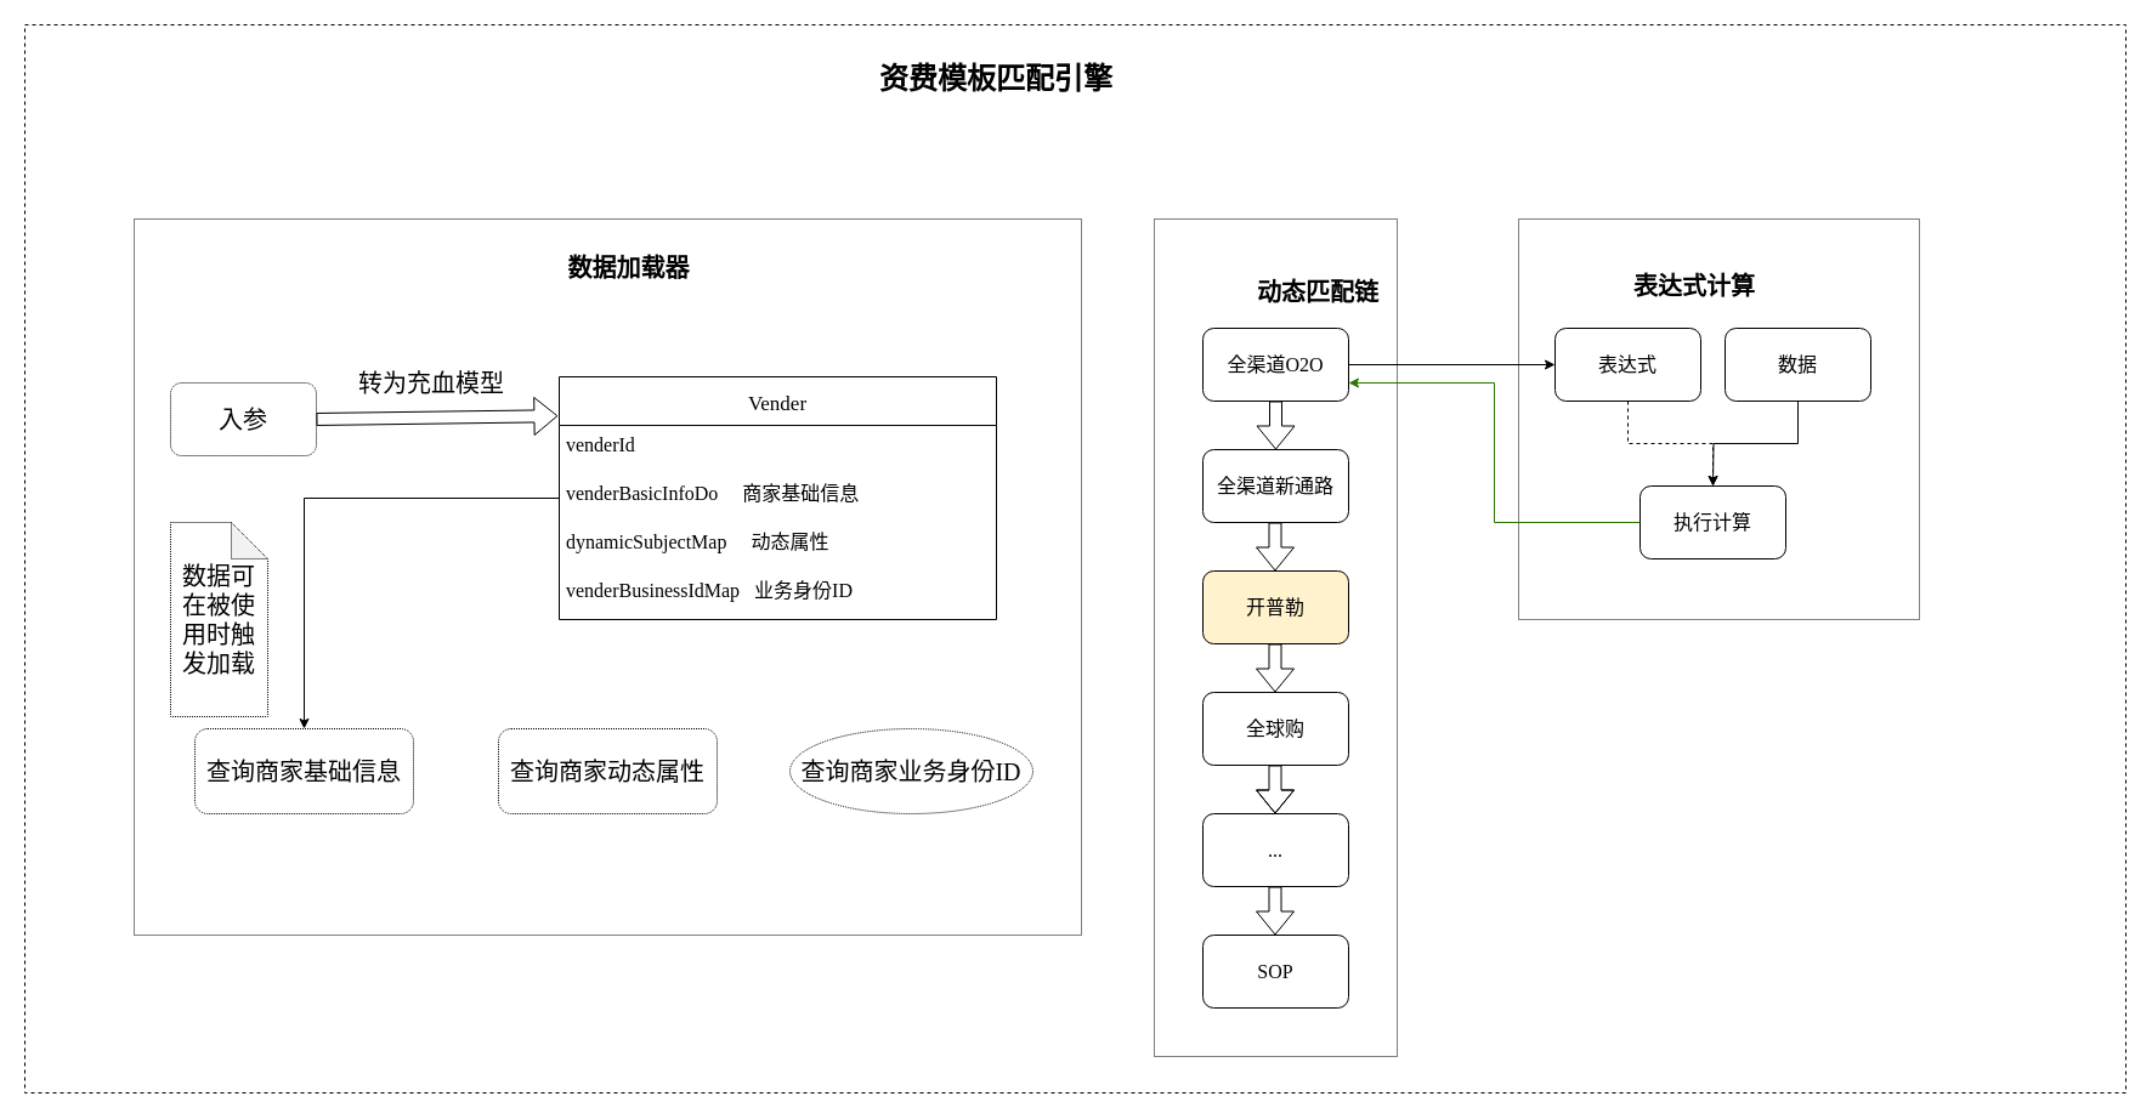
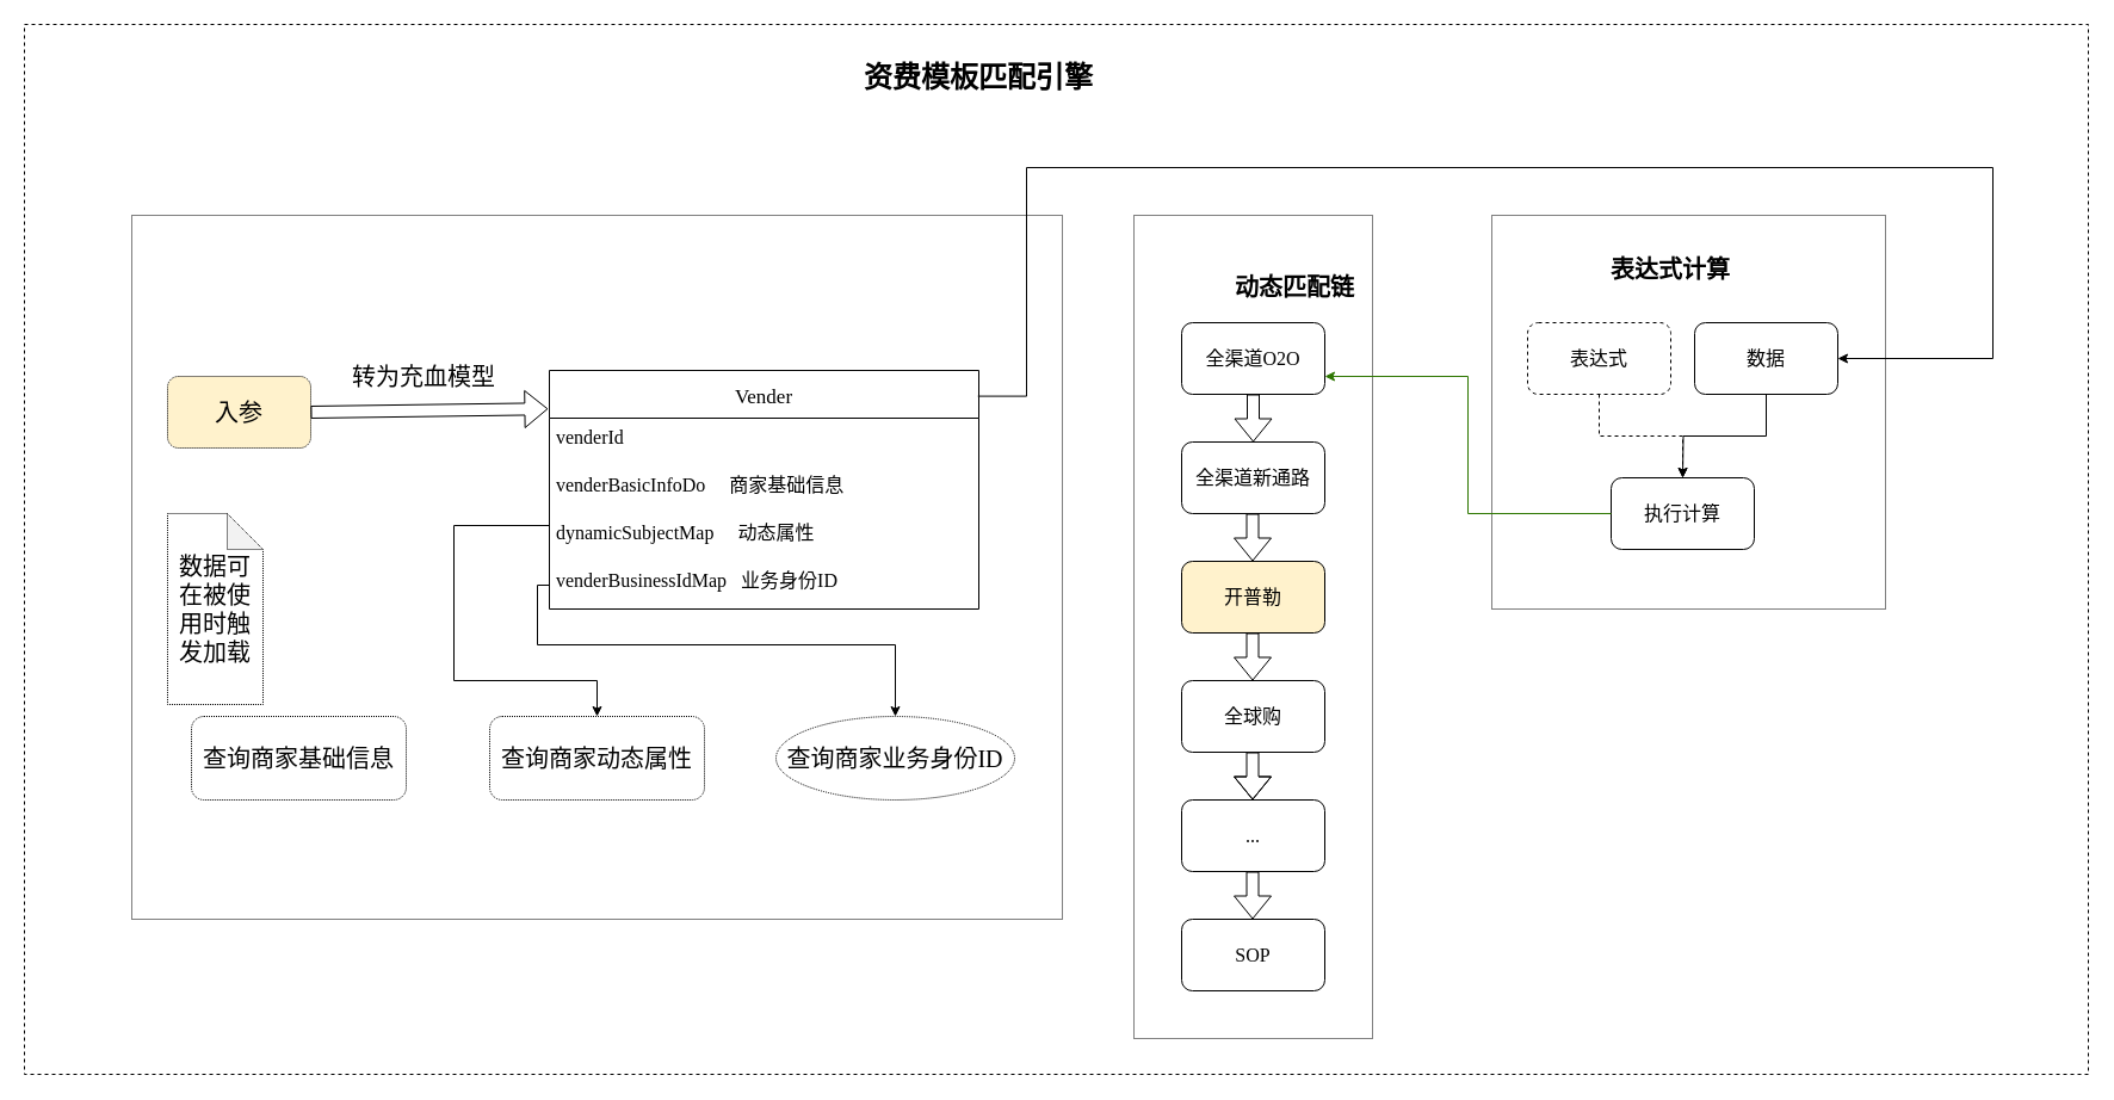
+ <mxCell id="28" value="" style="endArrow=classic;html=1;rounded=0;fontFamily=Menlo;fontSize=16;entryX=1;entryY=0.5;entryDx=0;entryDy=0;exitX=0.998;exitY=0.108;exitDx=0;exitDy=0;edgeStyle=orthogonalEdgeStyle;exitPerimeter=0;" edge="1" parent="1" source="5" target="27"><mxGeometry width="50" height="50" relative="1" as="geometry"><mxPoint x="550" y="480" as="sourcePoint" /><mxPoint x="600" y="430" as="targetPoint" /><Array as="points"><mxPoint x="860" y="332" /><mxPoint x="860" y="140" /><mxPoint x="1670" y="140" /><mxPoint x="1670" y="300" /></Array></mxGeometry></mxCell>
- <mxCell id="33" value="&lt;font style=&quot;font-size: 20px;&quot;&gt;&lt;b&gt;数据加载器&lt;/b&gt;&lt;/font&gt;" style="text;html=1;strokeColor=none;fillColor=none;align=center;verticalAlign=middle;whiteSpace=wrap;rounded=0;dashed=1;dashPattern=1 1;fontFamily=Menlo;fontSize=16;" vertex="1" parent="1"><mxGeometry x="460" y="205" width="115" height="30" as="geometry" /></mxCell>
- <mxCell id="24" value="表达式计算" style="text;html=1;strokeColor=none;fillColor=none;align=center;verticalAlign=middle;whiteSpace=wrap;rounded=0;fontFamily=Menlo;fontSize=20;fontStyle=1" vertex="1" parent="1"><mxGeometry x="1315" y="220" width="160" height="30" as="geometry" /></mxCell>
+ <mxCell id="24" value="表达式计算" style="text;html=1;strokeColor=none;fillColor=none;align=center;verticalAlign=middle;whiteSpace=wrap;rounded=0;fontFamily=Menlo;fontSize=20;fontStyle=1" vertex="1" parent="1"><mxGeometry x="1320" y="210" width="160" height="30" as="geometry" /></mxCell>
- <mxCell id="26" value="" style="endArrow=classic;html=1;rounded=0;fontFamily=Menlo;fontSize=16;exitX=1;exitY=0.5;exitDx=0;exitDy=0;entryX=0;entryY=0.5;entryDx=0;entryDy=0;" edge="1" parent="1" source="10" target="25"><mxGeometry width="50" height="50" relative="1" as="geometry"><mxPoint x="1170" y="340" as="sourcePoint" /><mxPoint x="1220" y="290" as="targetPoint" /></mxGeometry></mxCell>
- <mxCell id="25" value="表达式" style="rounded=1;whiteSpace=wrap;html=1;fontFamily=Menlo;fontSize=16;" vertex="1" parent="1"><mxGeometry x="1280" y="270" width="120" height="60" as="geometry" /></mxCell>
+ <mxCell id="25" value="表达式" style="rounded=1;whiteSpace=wrap;html=1;fontFamily=Menlo;fontSize=16;dashed=1;" vertex="1" parent="1"><mxGeometry x="1280" y="270" width="120" height="60" as="geometry" /></mxCell>
- <mxCell id="34" value="入参" style="rounded=1;whiteSpace=wrap;html=1;dashed=1;dashPattern=1 1;fontFamily=Menlo;fontSize=20;" vertex="1" parent="1"><mxGeometry x="140" y="315" width="120" height="60" as="geometry" /></mxCell>
+ <mxCell id="34" value="入参" style="rounded=1;whiteSpace=wrap;html=1;dashed=1;dashPattern=1 1;fontFamily=Menlo;fontSize=20;fillColor=#fff2cc;" vertex="1" parent="1"><mxGeometry x="140" y="315" width="120" height="60" as="geometry" /></mxCell>
- <mxCell id="40" value="" style="endArrow=classic;html=1;rounded=0;fontFamily=Menlo;fontSize=20;entryX=0.5;entryY=0;entryDx=0;entryDy=0;exitX=0;exitY=0.5;exitDx=0;exitDy=0;edgeStyle=orthogonalEdgeStyle;" edge="1" parent="1" source="7" target="37"><mxGeometry width="50" height="50" relative="1" as="geometry"><mxPoint x="360" y="460" as="sourcePoint" /><mxPoint x="410" y="410" as="targetPoint" /></mxGeometry></mxCell>
+ <mxCell id="41" value="" style="endArrow=classic;html=1;rounded=0;fontFamily=Menlo;fontSize=20;entryX=0.5;entryY=0;entryDx=0;entryDy=0;exitX=0;exitY=0.25;exitDx=0;exitDy=0;exitPerimeter=0;edgeStyle=orthogonalEdgeStyle;" edge="1" parent="1" source="8" target="38"><mxGeometry width="50" height="50" relative="1" as="geometry"><mxPoint x="380" y="520" as="sourcePoint" /><mxPoint x="430" y="470" as="targetPoint" /><Array as="points"><mxPoint x="380" y="440" /><mxPoint x="380" y="570" /><mxPoint x="500" y="570" /></Array></mxGeometry></mxCell>
+ <mxCell id="42" value="" style="endArrow=classic;html=1;rounded=0;fontFamily=Menlo;fontSize=20;exitX=0;exitY=0.5;exitDx=0;exitDy=0;entryX=0.5;entryY=0;entryDx=0;entryDy=0;edgeStyle=orthogonalEdgeStyle;" edge="1" parent="1" source="9" target="39"><mxGeometry width="50" height="50" relative="1" as="geometry"><mxPoint x="650" y="590" as="sourcePoint" /><mxPoint x="700" y="540" as="targetPoint" /><Array as="points"><mxPoint x="450" y="490" /><mxPoint x="450" y="540" /><mxPoint x="750" y="540" /></Array></mxGeometry></mxCell>
